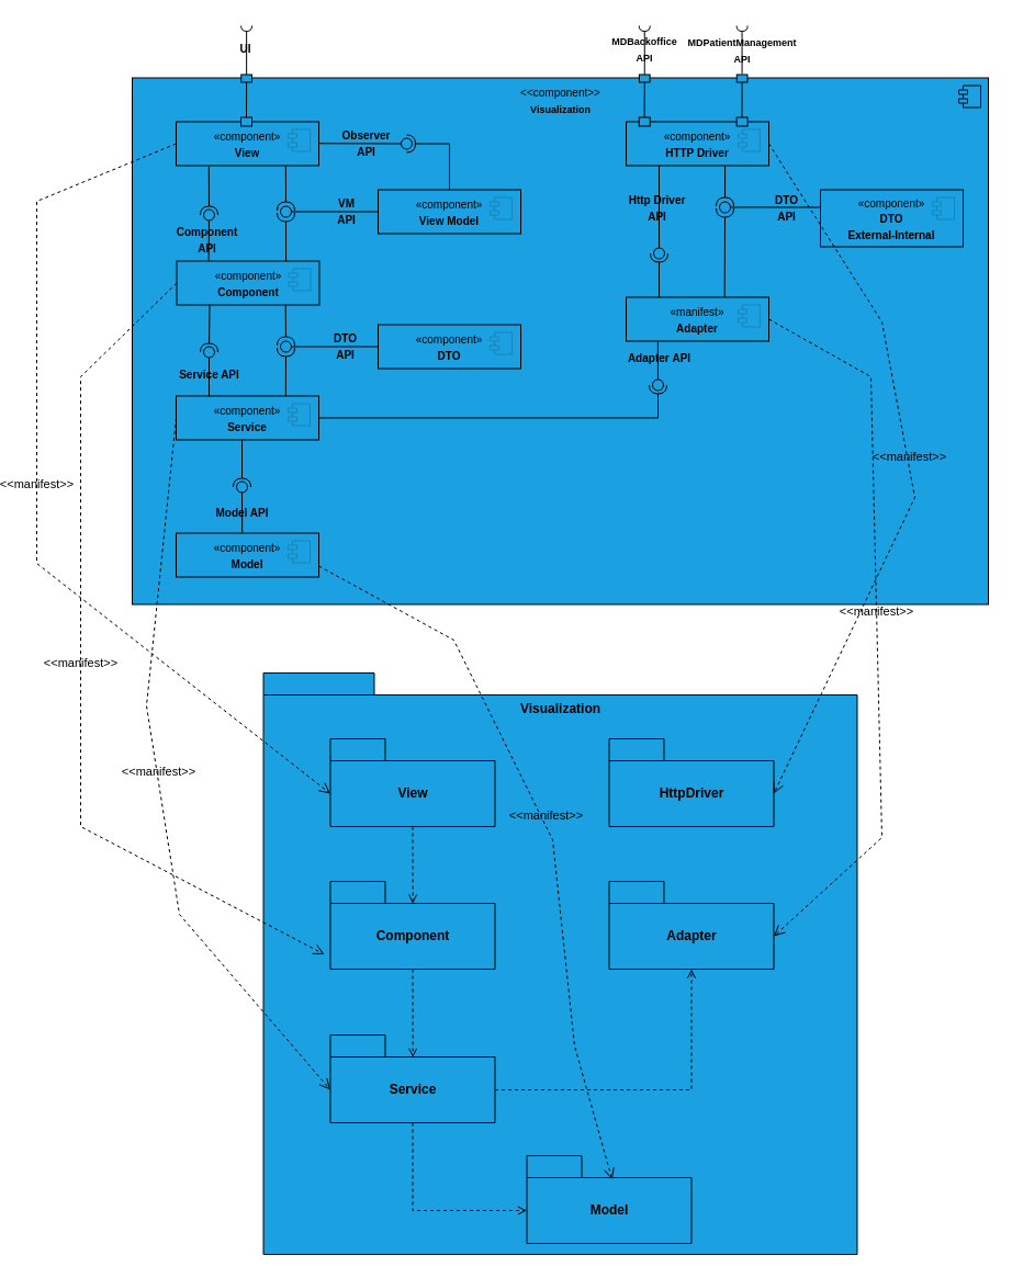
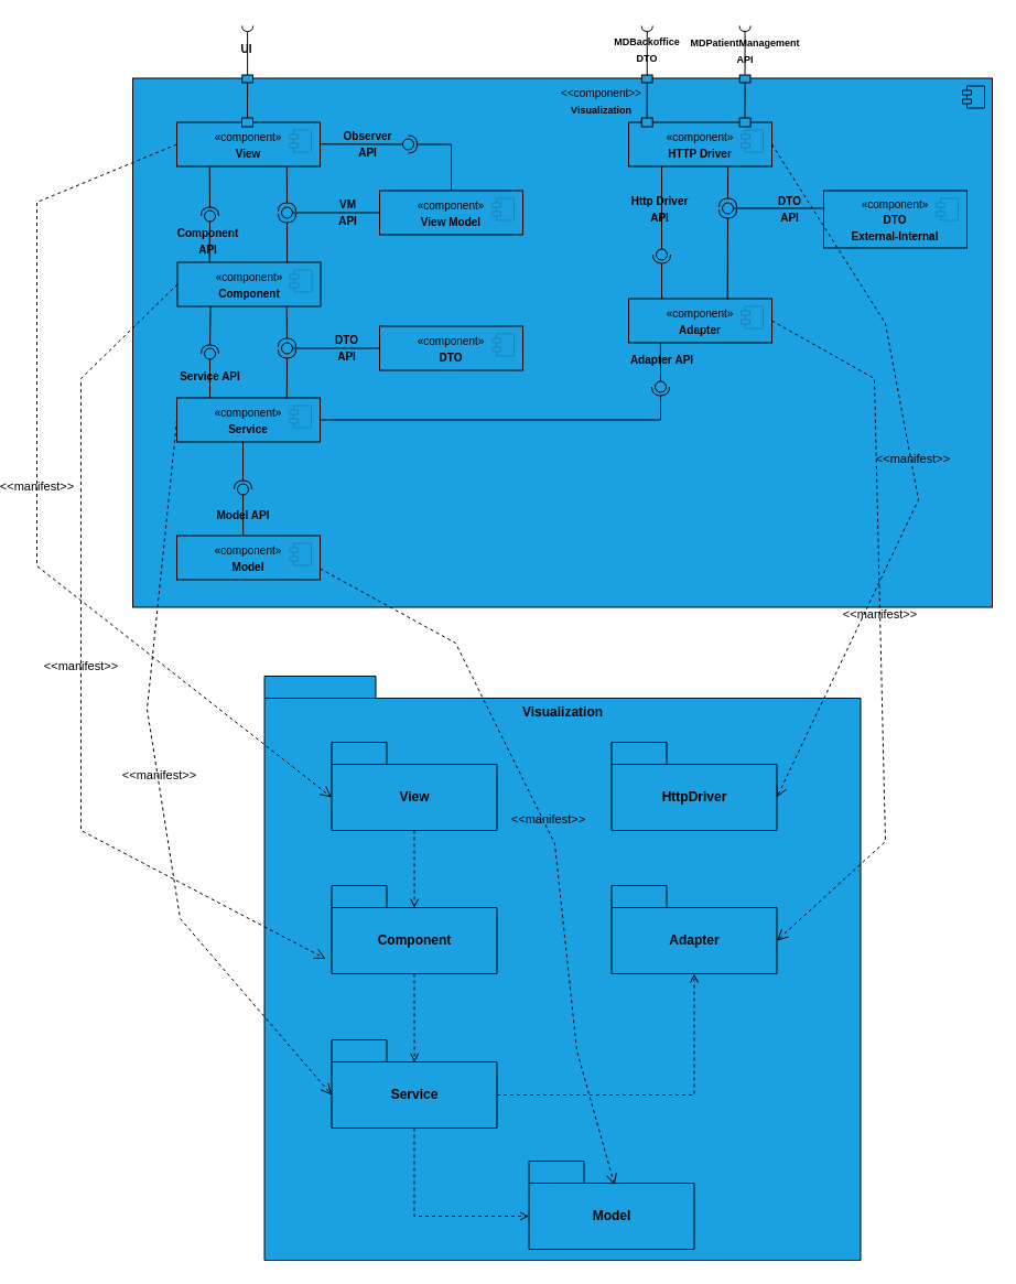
- <mxCell id="83" value="&lt;font style=&quot;&quot;&gt;&lt;b style=&quot;&quot;&gt;&lt;font style=&quot;font-size: 9px;&quot;&gt;MDBackoffice&lt;/font&gt;&lt;/b&gt;&lt;/font&gt;&lt;div&gt;&lt;font style=&quot;&quot;&gt;&lt;b style=&quot;&quot;&gt;&lt;font style=&quot;font-size: 9px;&quot;&gt;API&lt;/font&gt;&lt;/b&gt;&lt;/font&gt;&lt;/div&gt;" style="text;html=1;align=center;verticalAlign=middle;whiteSpace=wrap;rounded=0;" vertex="1" parent="1"><mxGeometry x="527" y="29" width="93.5" height="30" as="geometry" /></mxCell>
+ <mxCell id="83" value="&lt;font style=&quot;&quot;&gt;&lt;b style=&quot;&quot;&gt;&lt;font style=&quot;font-size: 9px;&quot;&gt;MDBackoffice&lt;/font&gt;&lt;/b&gt;&lt;/font&gt;&lt;div&gt;&lt;font style=&quot;&quot;&gt;&lt;b style=&quot;&quot;&gt;&lt;font style=&quot;font-size: 9px;&quot;&gt;DTO&lt;/font&gt;&lt;/b&gt;&lt;/font&gt;&lt;/div&gt;" style="text;html=1;align=center;verticalAlign=middle;whiteSpace=wrap;rounded=0;" vertex="1" parent="1"><mxGeometry x="527" y="29" width="93.5" height="30" as="geometry" /></mxCell>
- <mxCell id="16" value="&lt;font style=&quot;font-size: 10px;&quot;&gt;&amp;lt;&amp;lt;component&amp;gt;&amp;gt;&lt;/font&gt;&lt;div&gt;&lt;b style=&quot;background-color: initial;&quot;&gt;&lt;font style=&quot;font-size: 9px;&quot;&gt;Visualization&lt;/font&gt;&lt;/b&gt;&lt;/div&gt;" style="text;html=1;align=center;verticalAlign=middle;whiteSpace=wrap;rounded=0;" vertex="1" parent="1"><mxGeometry x="454.5" y="80.5" width="85" height="20" as="geometry" /></mxCell>
+ <mxCell id="16" value="&lt;font style=&quot;font-size: 10px;&quot;&gt;&amp;lt;&amp;lt;component&amp;gt;&amp;gt;&lt;/font&gt;&lt;div&gt;&lt;b style=&quot;background-color: initial;&quot;&gt;&lt;font style=&quot;font-size: 9px;&quot;&gt;Visualization&lt;/font&gt;&lt;/b&gt;&lt;/div&gt;" style="text;html=1;align=center;verticalAlign=middle;whiteSpace=wrap;rounded=0;" vertex="1" parent="1"><mxGeometry x="489.5" y="80.5" width="85" height="20" as="geometry" /></mxCell>
- <mxCell id="27" value="&lt;span style=&quot;font-size: 10px;&quot;&gt;«manifest»&lt;/span&gt;&lt;br style=&quot;font-size: 10px;&quot;&gt;&lt;b style=&quot;font-size: 10px;&quot;&gt;Adapter&lt;/b&gt;" style="html=1;dropTarget=0;whiteSpace=wrap;fillColor=#1BA1E2;strokeColor=#000000;" vertex="1" parent="1"><mxGeometry x="557" y="270.5" width="130" height="40" as="geometry" /></mxCell>
+ <mxCell id="27" value="&lt;span style=&quot;font-size: 10px;&quot;&gt;«component»&lt;/span&gt;&lt;br style=&quot;font-size: 10px;&quot;&gt;&lt;b style=&quot;font-size: 10px;&quot;&gt;Adapter&lt;/b&gt;" style="html=1;dropTarget=0;whiteSpace=wrap;fillColor=#1BA1E2;strokeColor=#000000;" vertex="1" parent="1"><mxGeometry x="557" y="270.5" width="130" height="40" as="geometry" /></mxCell>
